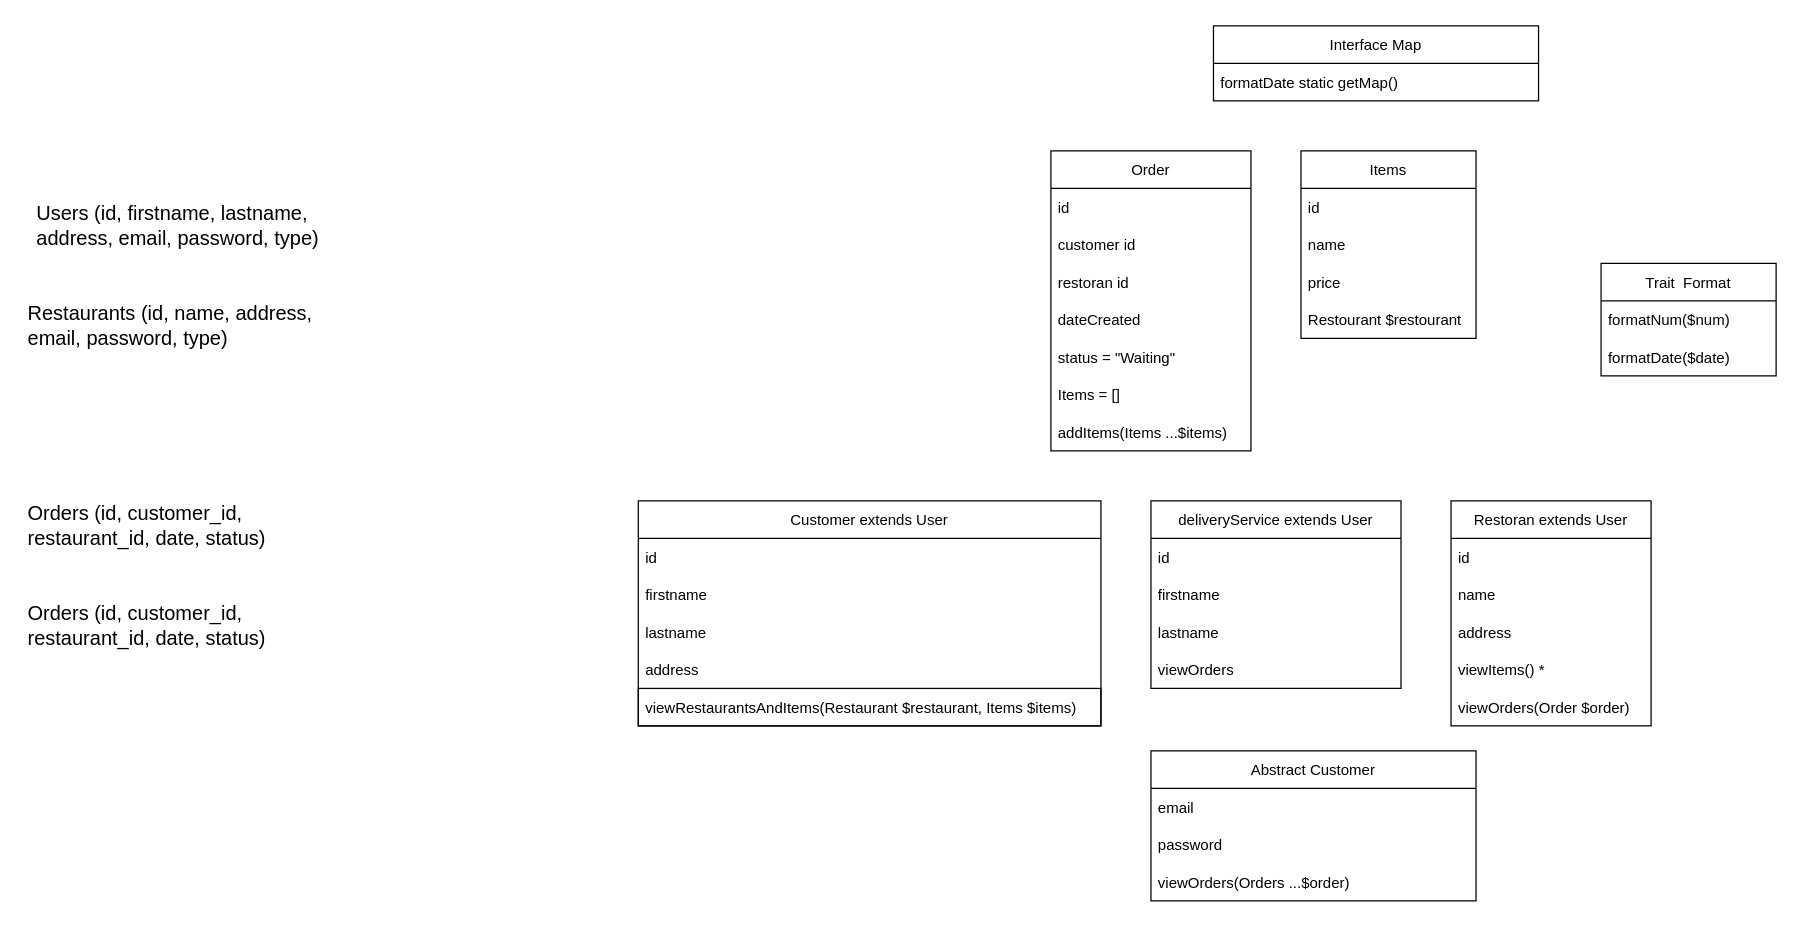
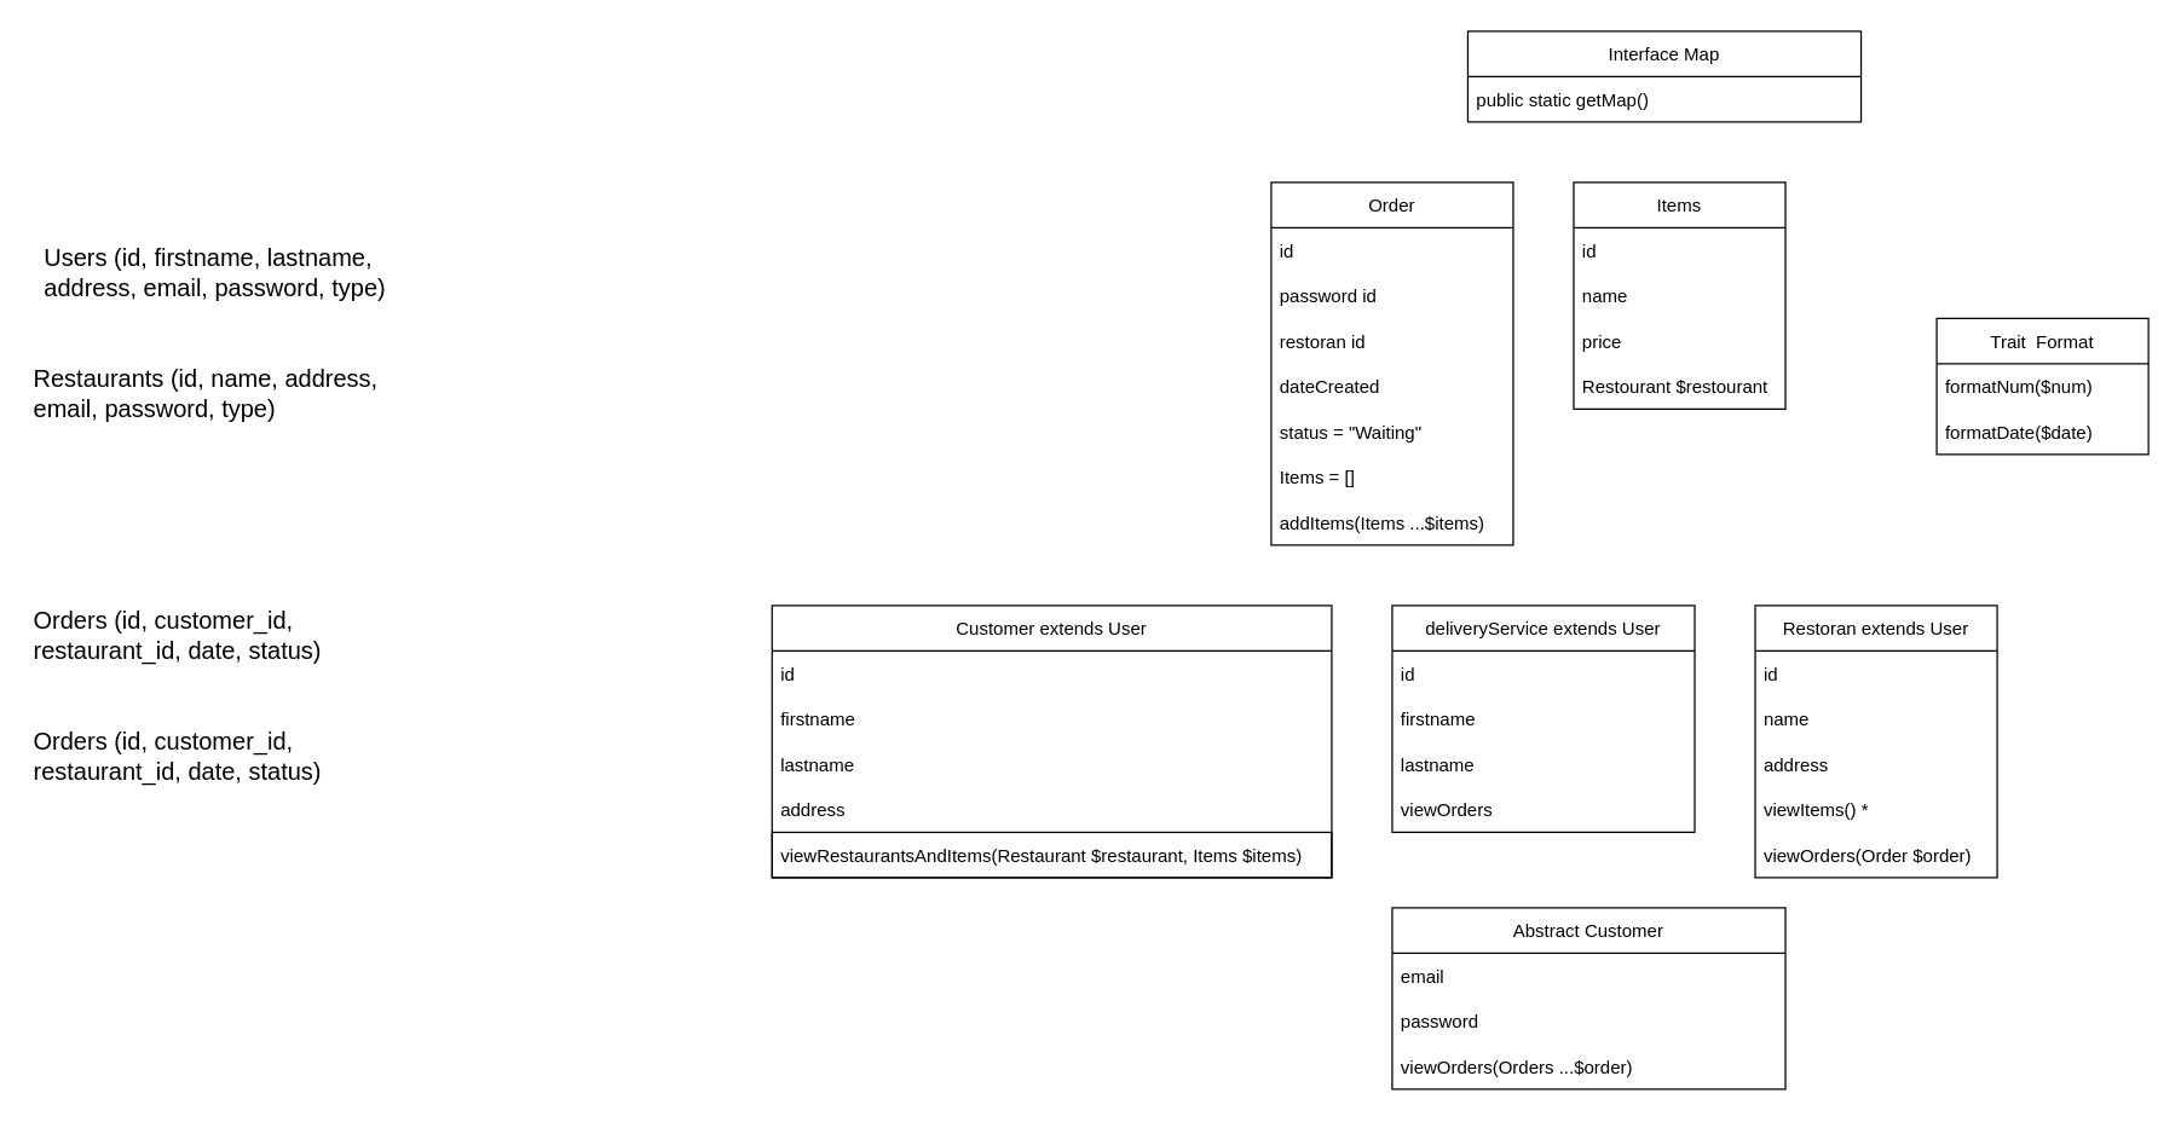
- <mxCell id="32" value="formatDate static getMap()" style="text;strokeColor=none;fillColor=none;align=left;verticalAlign=middle;spacingLeft=4;spacingRight=4;overflow=hidden;points=[[0,0.5],[1,0.5]];portConstraint=eastwest;rotatable=0;" parent="31" vertex="1"><mxGeometry y="30" width="260" height="30" as="geometry" /></mxCell>
+ <mxCell id="32" value="public static getMap()" style="text;strokeColor=none;fillColor=none;align=left;verticalAlign=middle;spacingLeft=4;spacingRight=4;overflow=hidden;points=[[0,0.5],[1,0.5]];portConstraint=eastwest;rotatable=0;" parent="31" vertex="1"><mxGeometry y="30" width="260" height="30" as="geometry" /></mxCell>
- <mxCell id="35" value="customer id" style="text;strokeColor=none;fillColor=none;align=left;verticalAlign=middle;spacingLeft=4;spacingRight=4;overflow=hidden;points=[[0,0.5],[1,0.5]];portConstraint=eastwest;rotatable=0;" parent="33" vertex="1"><mxGeometry y="60" width="160" height="30" as="geometry" /></mxCell>
+ <mxCell id="35" value="password id" style="text;strokeColor=none;fillColor=none;align=left;verticalAlign=middle;spacingLeft=4;spacingRight=4;overflow=hidden;points=[[0,0.5],[1,0.5]];portConstraint=eastwest;rotatable=0;" parent="33" vertex="1"><mxGeometry y="60" width="160" height="30" as="geometry" /></mxCell>
